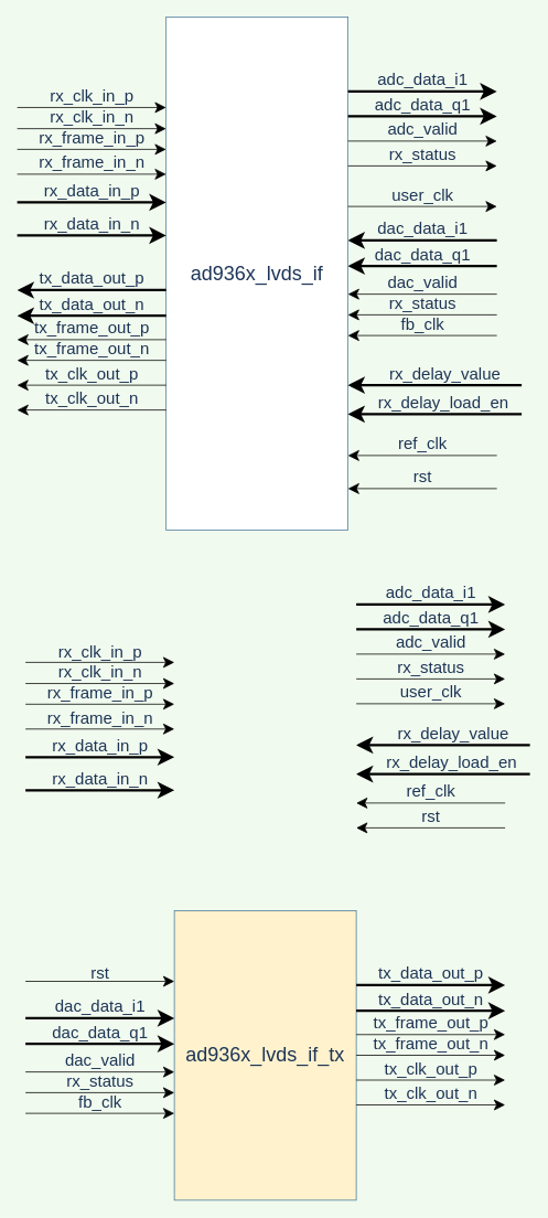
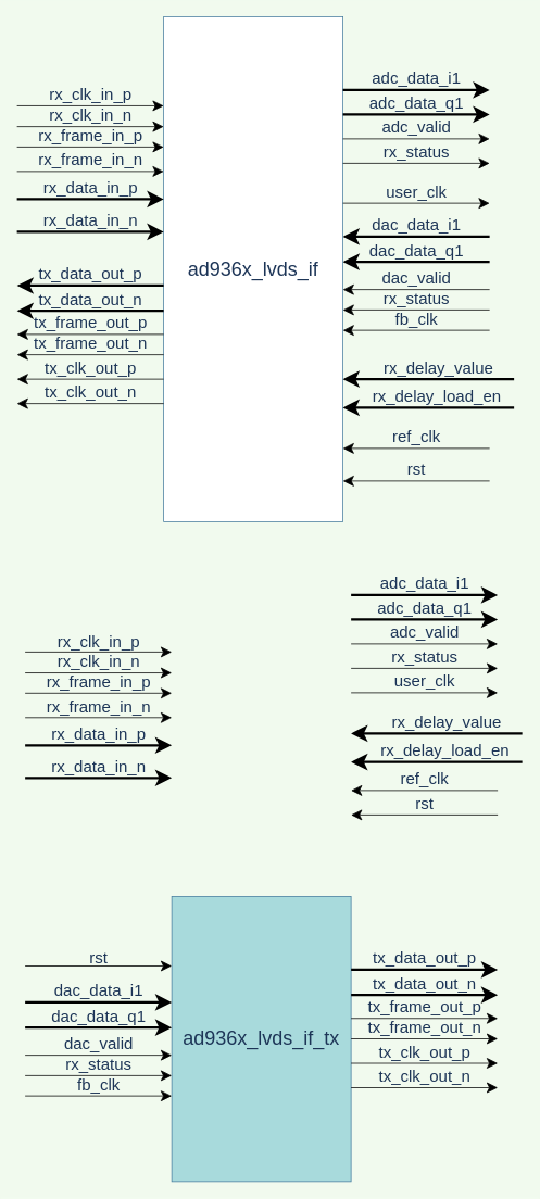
- <mxCell id="126" value="&lt;font style=&quot;font-size: 24px&quot;&gt;ad936x_lvds_if_tx&lt;/font&gt;" style="whiteSpace=wrap;html=1;rounded=0;sketch=0;strokeColor=#457B9D;fillColor=#fff2cc;fontColor=#1D3557;" vertex="1" parent="1"><mxGeometry x="210" y="1100" width="220" height="350" as="geometry" /></mxCell>
+ <mxCell id="126" value="&lt;font style=&quot;font-size: 24px&quot;&gt;ad936x_lvds_if_tx&lt;/font&gt;" style="whiteSpace=wrap;html=1;rounded=0;sketch=0;strokeColor=#457B9D;fillColor=#A8DADC;fontColor=#1D3557;" vertex="1" parent="1"><mxGeometry x="210" y="1100" width="220" height="350" as="geometry" /></mxCell>
